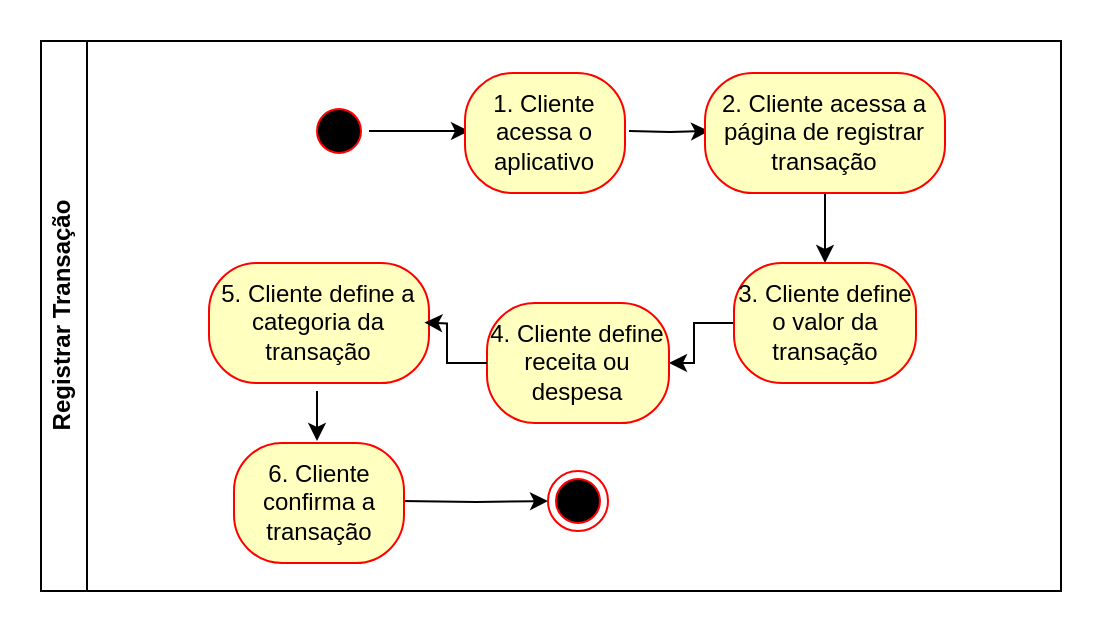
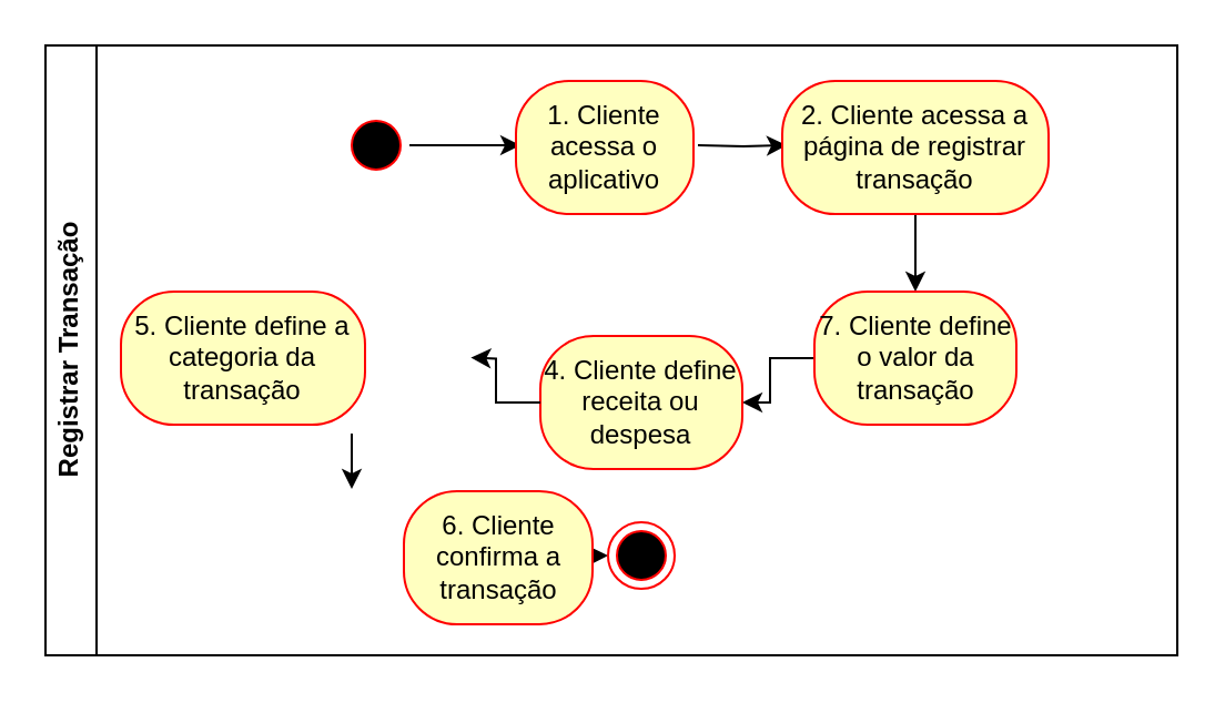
- <mxCell id="13" value="5. Cliente define a categoria da transação" style="whiteSpace=wrap;html=1;fillColor=#ffffc0;strokeColor=#ff0000;fontColor=#000000;rounded=1;arcSize=40;" vertex="1" parent="2"><mxGeometry x="84" y="111" width="110" height="60" as="geometry" /></mxCell>
+ <mxCell id="13" value="5. Cliente define a categoria da transação" style="whiteSpace=wrap;html=1;fillColor=#ffffc0;strokeColor=#ff0000;fontColor=#000000;rounded=1;arcSize=40;" vertex="1" parent="2"><mxGeometry x="34" y="111" width="110" height="60" as="geometry" /></mxCell>
- <mxCell id="10" value="3. Cliente define o valor da transação" style="whiteSpace=wrap;html=1;fillColor=#ffffc0;strokeColor=#ff0000;fontColor=#000000;rounded=1;arcSize=40;" vertex="1" parent="2"><mxGeometry x="346.5" y="111" width="91" height="60" as="geometry" /></mxCell>
+ <mxCell id="10" value="7. Cliente define o valor da transação" style="whiteSpace=wrap;html=1;fillColor=#ffffc0;strokeColor=#ff0000;fontColor=#000000;rounded=1;arcSize=40;" vertex="1" parent="2"><mxGeometry x="346.5" y="111" width="91" height="60" as="geometry" /></mxCell>
- <mxCell id="16" value="6. Cliente confirma a transação" style="whiteSpace=wrap;html=1;fillColor=#ffffc0;strokeColor=#ff0000;fontColor=#000000;rounded=1;arcSize=40;" vertex="1" parent="2"><mxGeometry x="96.5" y="201" width="85" height="60" as="geometry" /></mxCell>
+ <mxCell id="16" value="6. Cliente confirma a transação" style="whiteSpace=wrap;html=1;fillColor=#ffffc0;strokeColor=#ff0000;fontColor=#000000;rounded=1;arcSize=40;" vertex="1" parent="2"><mxGeometry x="161.5" y="201" width="85" height="60" as="geometry" /></mxCell>
